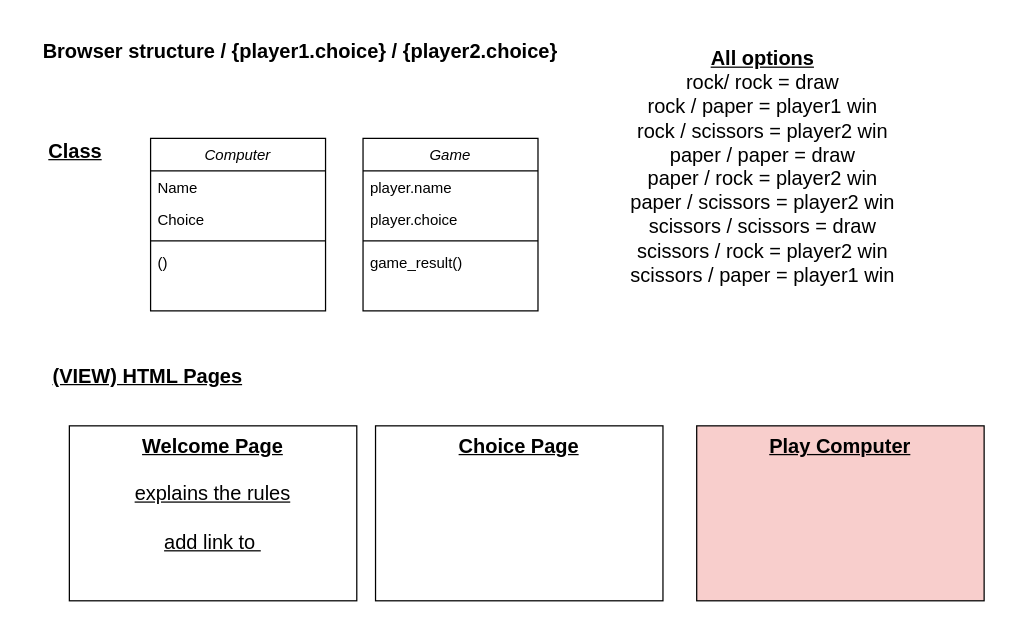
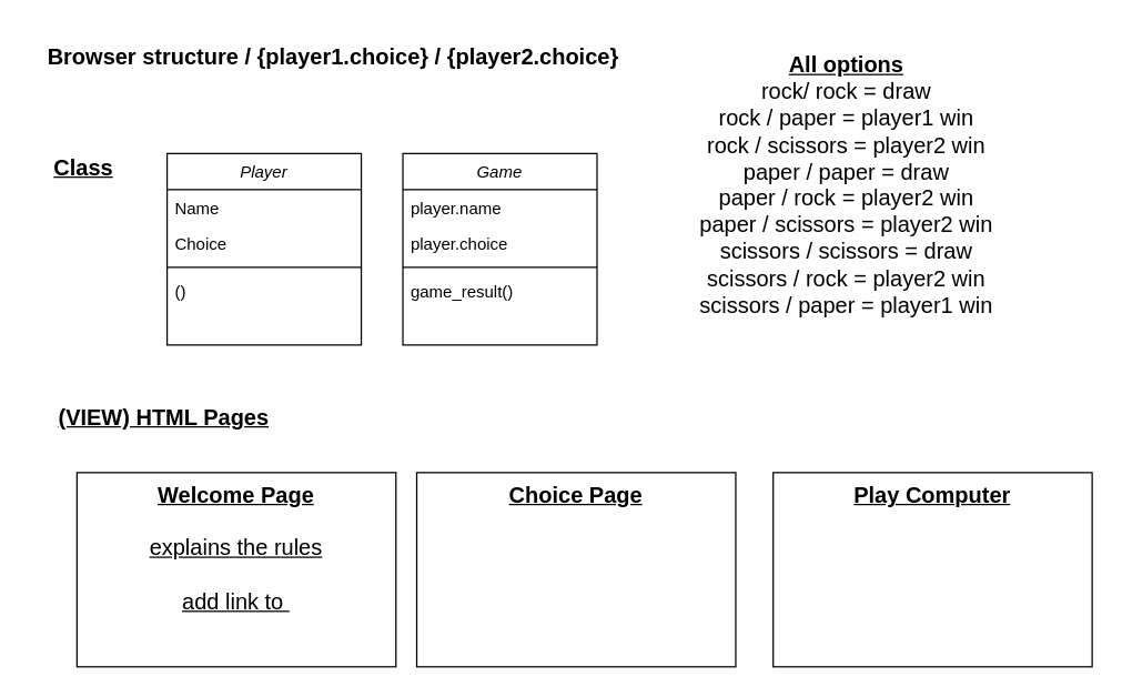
- <mxCell id="2" value="Computer" style="swimlane;fontStyle=2;align=center;verticalAlign=top;childLayout=stackLayout;horizontal=1;startSize=26;horizontalStack=0;resizeParent=1;resizeLast=0;collapsible=1;marginBottom=0;rounded=0;shadow=0;strokeWidth=1;" parent="1" vertex="1"><mxGeometry x="120" y="110" width="140" height="138" as="geometry"><mxRectangle x="230" y="140" width="160" height="26" as="alternateBounds" /></mxGeometry></mxCell>
+ <mxCell id="2" value="Player" style="swimlane;fontStyle=2;align=center;verticalAlign=top;childLayout=stackLayout;horizontal=1;startSize=26;horizontalStack=0;resizeParent=1;resizeLast=0;collapsible=1;marginBottom=0;rounded=0;shadow=0;strokeWidth=1;" parent="1" vertex="1"><mxGeometry x="120" y="110" width="140" height="138" as="geometry"><mxRectangle x="230" y="140" width="160" height="26" as="alternateBounds" /></mxGeometry></mxCell>
- <mxCell id="18" value="Play Computer" style="rounded=0;whiteSpace=wrap;html=1;fontSize=16;verticalAlign=top;fontStyle=5;fillColor=#f8cecc;" vertex="1" parent="1"><mxGeometry x="557" y="340" width="230" height="140" as="geometry" /></mxCell>
+ <mxCell id="18" value="Play Computer" style="rounded=0;whiteSpace=wrap;html=1;fontSize=16;verticalAlign=top;fontStyle=5" vertex="1" parent="1"><mxGeometry x="557" y="340" width="230" height="140" as="geometry" /></mxCell>
